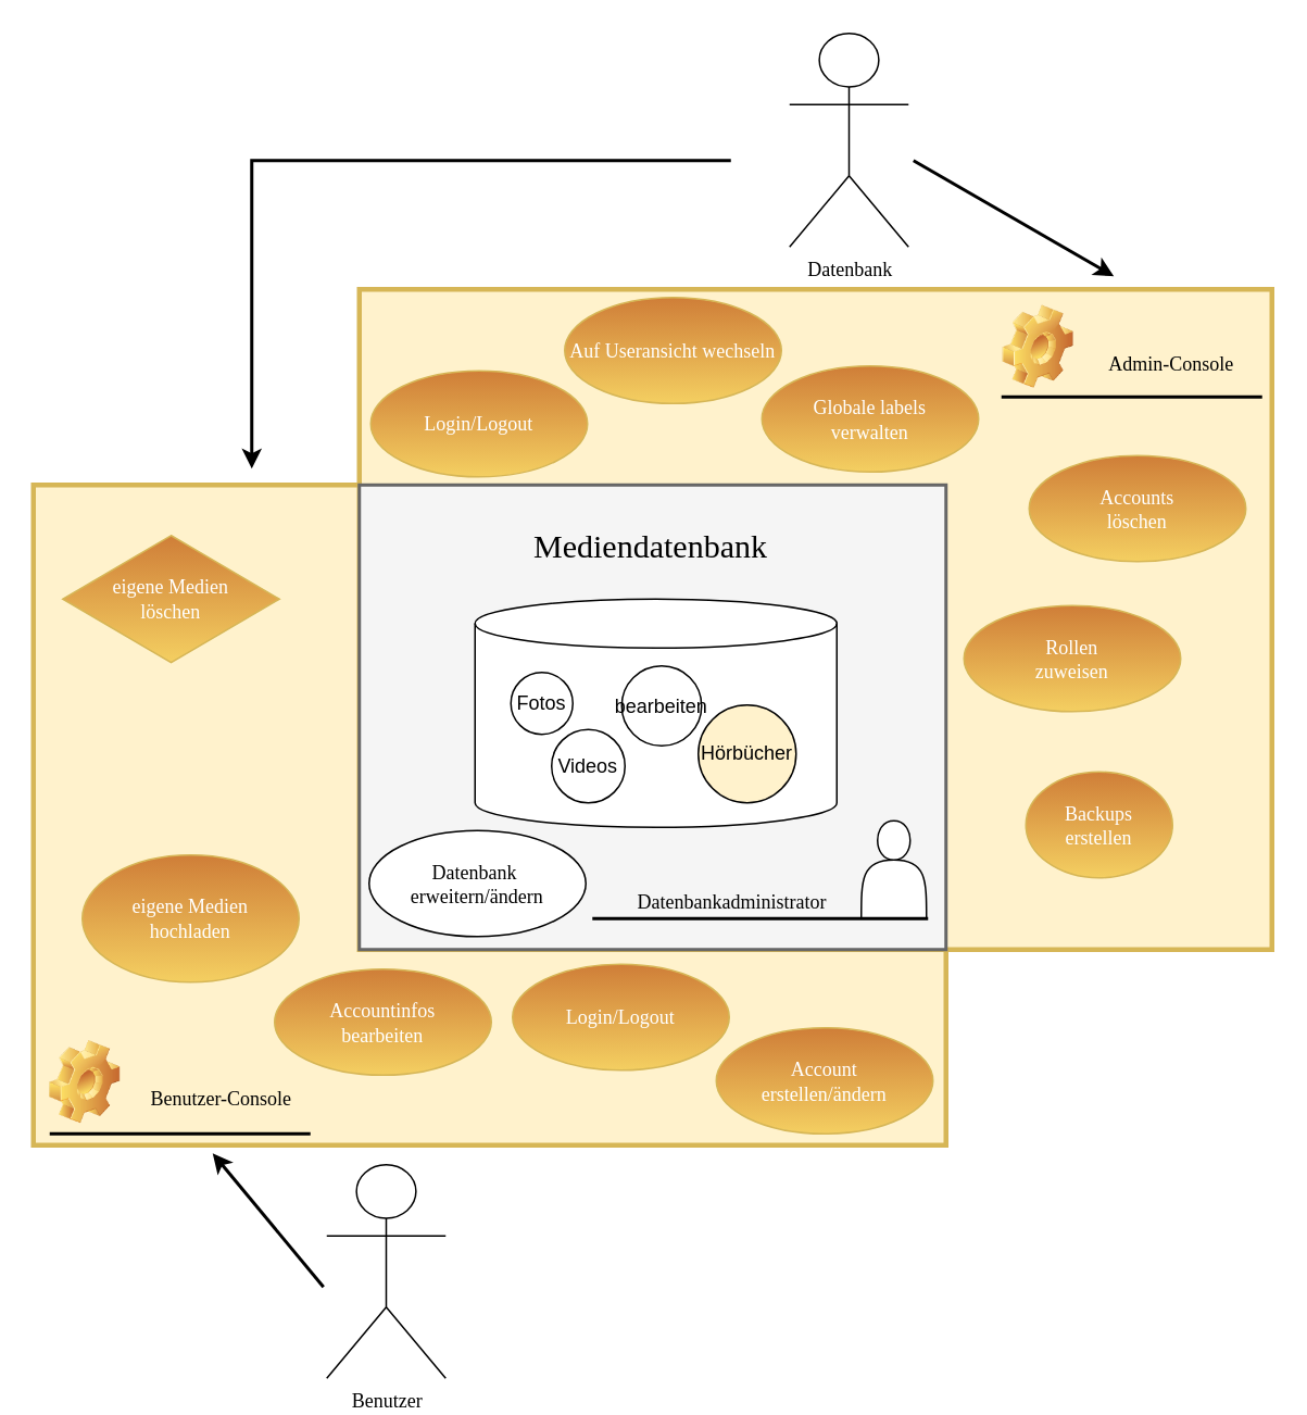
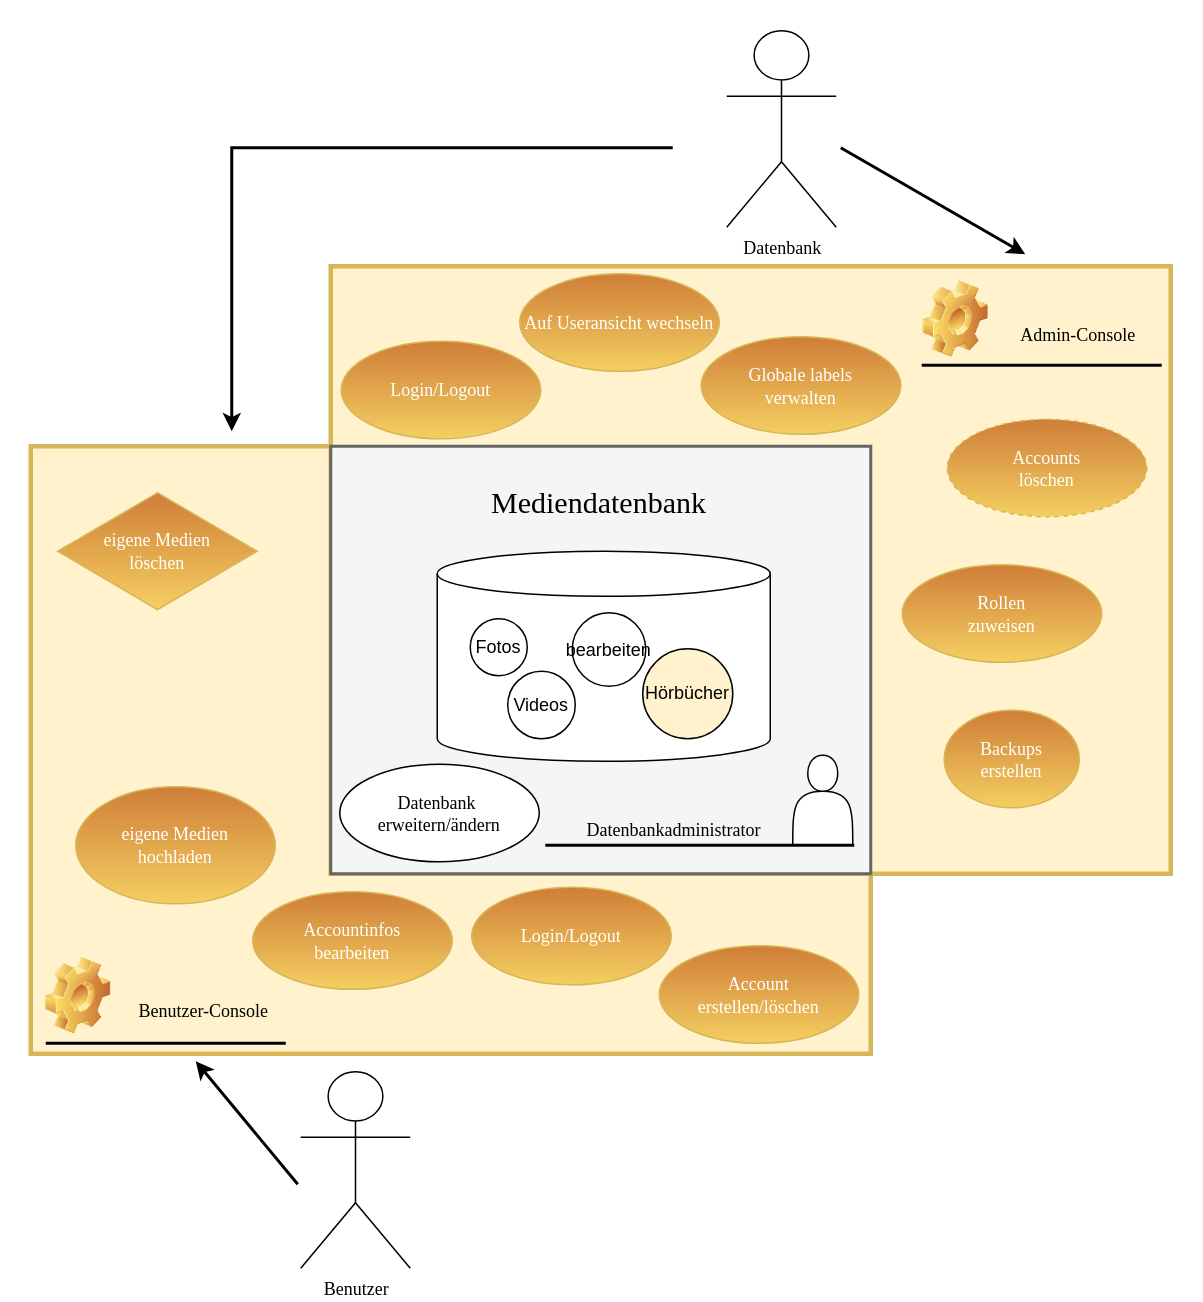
- <mxCell id="27" value="Accounts&lt;br style=&quot;font-size: 12px;&quot;&gt;löschen" style="ellipse;whiteSpace=wrap;html=1;fillColor=#cf7e38;strokeColor=#d6b656;gradientColor=#f4cf61;fontColor=#FFFFFF;fontFamily=Verdana;fontSize=12;" parent="1" vertex="1"><mxGeometry x="631" y="279" width="133" height="65" as="geometry" /></mxCell>
+ <mxCell id="27" value="Accounts&lt;br style=&quot;font-size: 12px;&quot;&gt;löschen" style="ellipse;whiteSpace=wrap;html=1;fillColor=#cf7e38;strokeColor=#d6b656;gradientColor=#f4cf61;fontColor=#FFFFFF;fontFamily=Verdana;fontSize=12;dashed=1;" parent="1" vertex="1"><mxGeometry x="631" y="279" width="133" height="65" as="geometry" /></mxCell>
- <mxCell id="31" value="Rollen &lt;br&gt;zuweisen" style="ellipse;whiteSpace=wrap;html=1;fillColor=#cf7e38;strokeColor=#d6b656;gradientColor=#f4cf61;fontColor=#FFFFFF;fontFamily=Verdana;fontSize=12;" parent="1" vertex="1"><mxGeometry x="591" y="371" width="133" height="65" as="geometry" /></mxCell>
+ <mxCell id="31" value="Rollen &lt;br&gt;zuweisen" style="ellipse;whiteSpace=wrap;html=1;fillColor=#cf7e38;strokeColor=#d6b656;gradientColor=#f4cf61;fontColor=#FFFFFF;fontFamily=Verdana;fontSize=12;" parent="1" vertex="1"><mxGeometry x="601" y="376" width="133" height="65" as="geometry" /></mxCell>
- <mxCell id="22" value="Account&lt;br style=&quot;font-size: 12px;&quot;&gt;erstellen/ändern" style="ellipse;whiteSpace=wrap;html=1;fillColor=#cf7e38;strokeColor=#d6b656;gradientColor=#f4cf61;fontColor=#FFFFFF;fontFamily=Verdana;fontSize=12;" parent="1" vertex="1"><mxGeometry x="439" y="630" width="133" height="65" as="geometry" /></mxCell>
+ <mxCell id="22" value="Account&lt;br style=&quot;font-size: 12px;&quot;&gt;erstellen/löschen" style="ellipse;whiteSpace=wrap;html=1;fillColor=#cf7e38;strokeColor=#d6b656;gradientColor=#f4cf61;fontColor=#FFFFFF;fontFamily=Verdana;fontSize=12;" parent="1" vertex="1"><mxGeometry x="439" y="630" width="133" height="65" as="geometry" /></mxCell>
